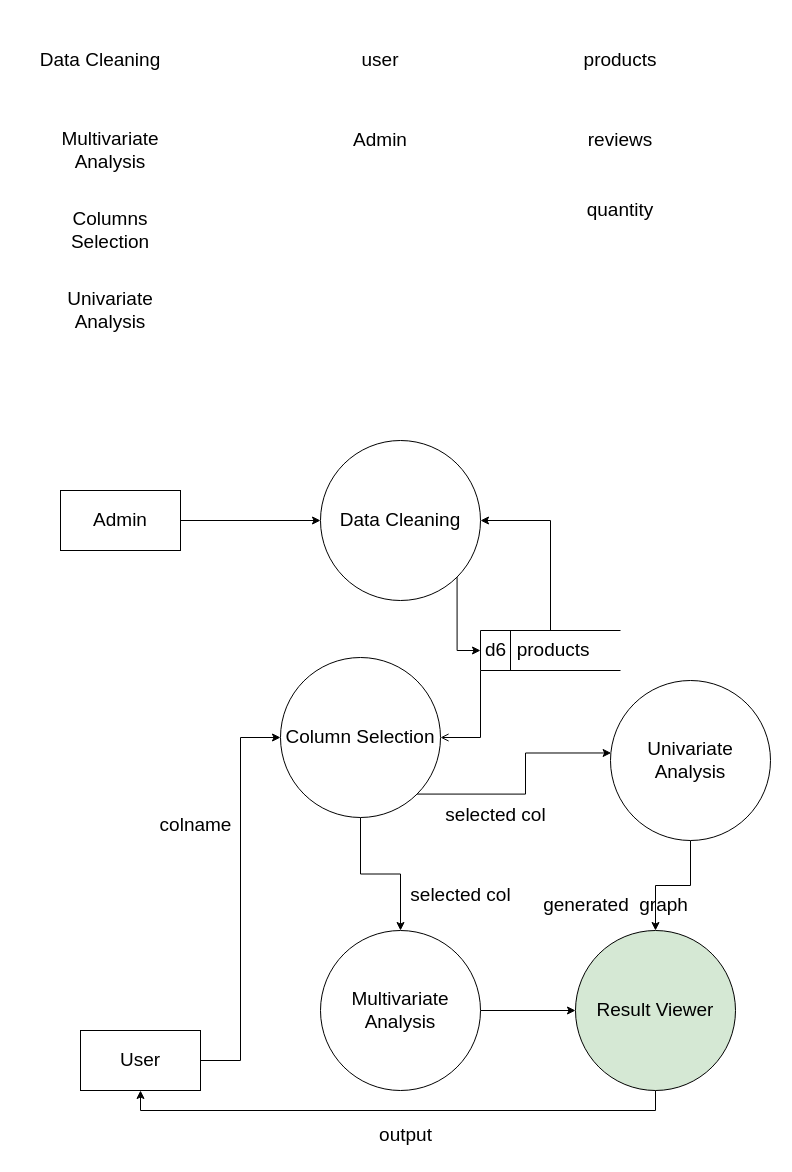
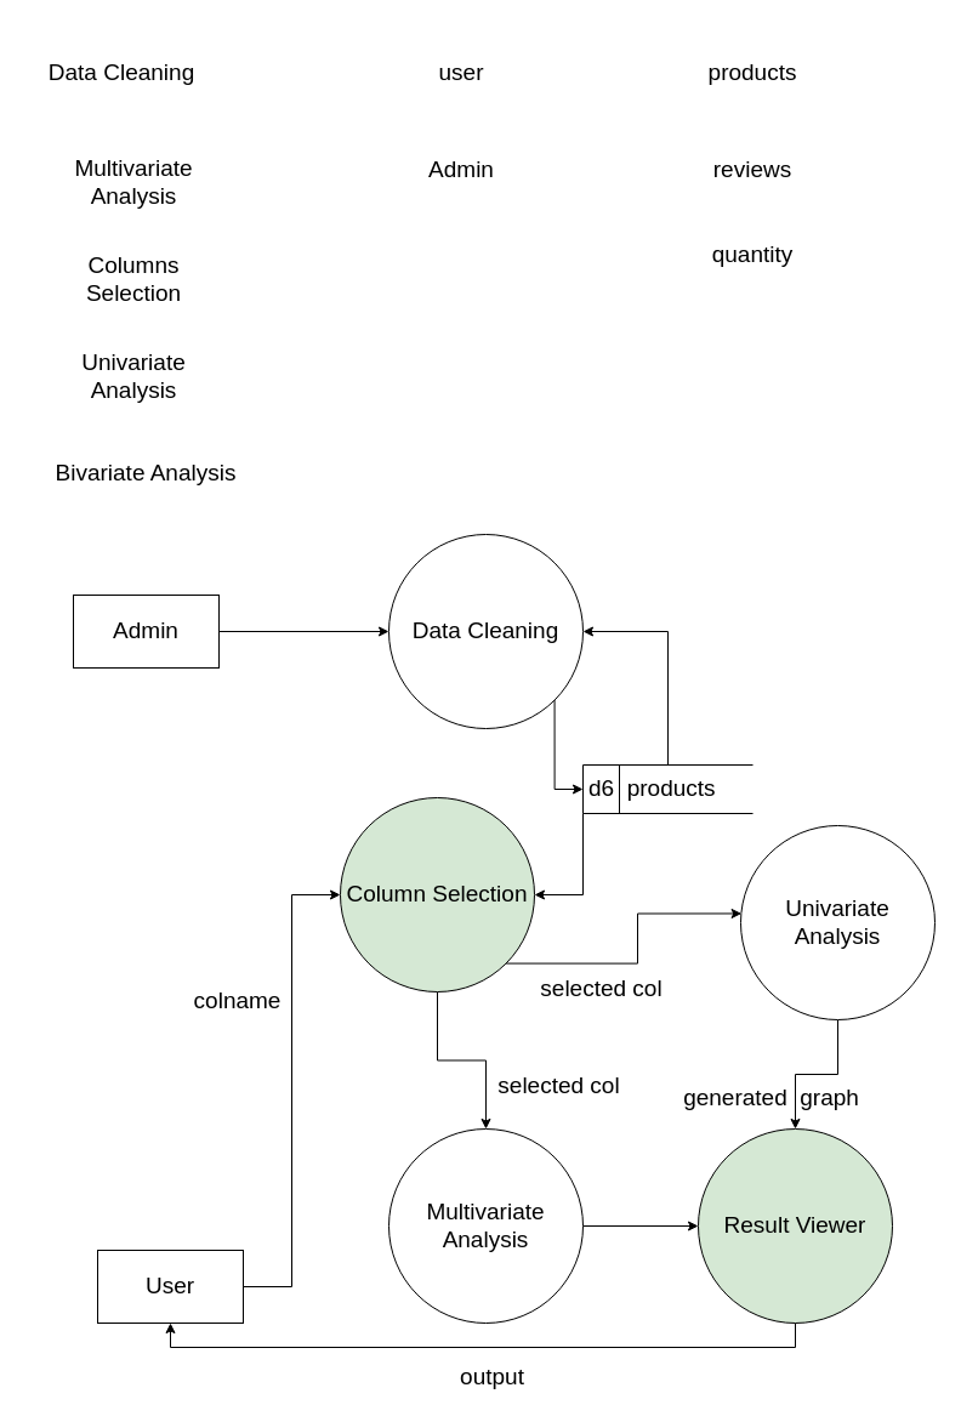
+ <mxCell id="5" value="&lt;font style=&quot;font-size: 19px&quot;&gt;Bivariate Analysis&lt;/font&gt;" style="text;html=1;strokeColor=none;fillColor=none;align=center;verticalAlign=middle;whiteSpace=wrap;rounded=0;fontSize=19;" vertex="1" parent="1"><mxGeometry x="40" y="350" width="160" height="80" as="geometry" /></mxCell>
- <mxCell id="20" value="Column Selection" style="ellipse;whiteSpace=wrap;html=1;aspect=fixed;fontSize=19;" vertex="1" parent="1"><mxGeometry x="280" y="657" width="160" height="160" as="geometry" /></mxCell>
+ <mxCell id="20" value="Column Selection" style="ellipse;whiteSpace=wrap;html=1;aspect=fixed;fontSize=19;fillColor=#d5e8d4;" vertex="1" parent="1"><mxGeometry x="280" y="657" width="160" height="160" as="geometry" /></mxCell>
- <mxCell id="26" style="edgeStyle=orthogonalEdgeStyle;rounded=0;orthogonalLoop=1;jettySize=auto;html=1;exitX=0;exitY=1;exitDx=0;exitDy=0;fontSize=19;endArrow=open;" edge="1" parent="1" source="27" target="20"><mxGeometry relative="1" as="geometry" /></mxCell>
+ <mxCell id="26" style="edgeStyle=orthogonalEdgeStyle;rounded=0;orthogonalLoop=1;jettySize=auto;html=1;exitX=0;exitY=1;exitDx=0;exitDy=0;fontSize=19;" edge="1" parent="1" source="27" target="20"><mxGeometry relative="1" as="geometry" /></mxCell>
- <mxCell id="34" value="generated&amp;nbsp; graph" style="text;html=1;align=center;verticalAlign=middle;resizable=0;points=[];autosize=1;strokeColor=none;fillColor=none;fontSize=19;" vertex="1" parent="1"><mxGeometry x="535" y="890" width="160" height="30" as="geometry" /></mxCell>
+ <mxCell id="34" value="generated&amp;nbsp; graph" style="text;html=1;align=center;verticalAlign=middle;resizable=0;points=[];autosize=1;strokeColor=none;fillColor=none;fontSize=19;" vertex="1" parent="1"><mxGeometry x="555" y="890" width="160" height="30" as="geometry" /></mxCell>
